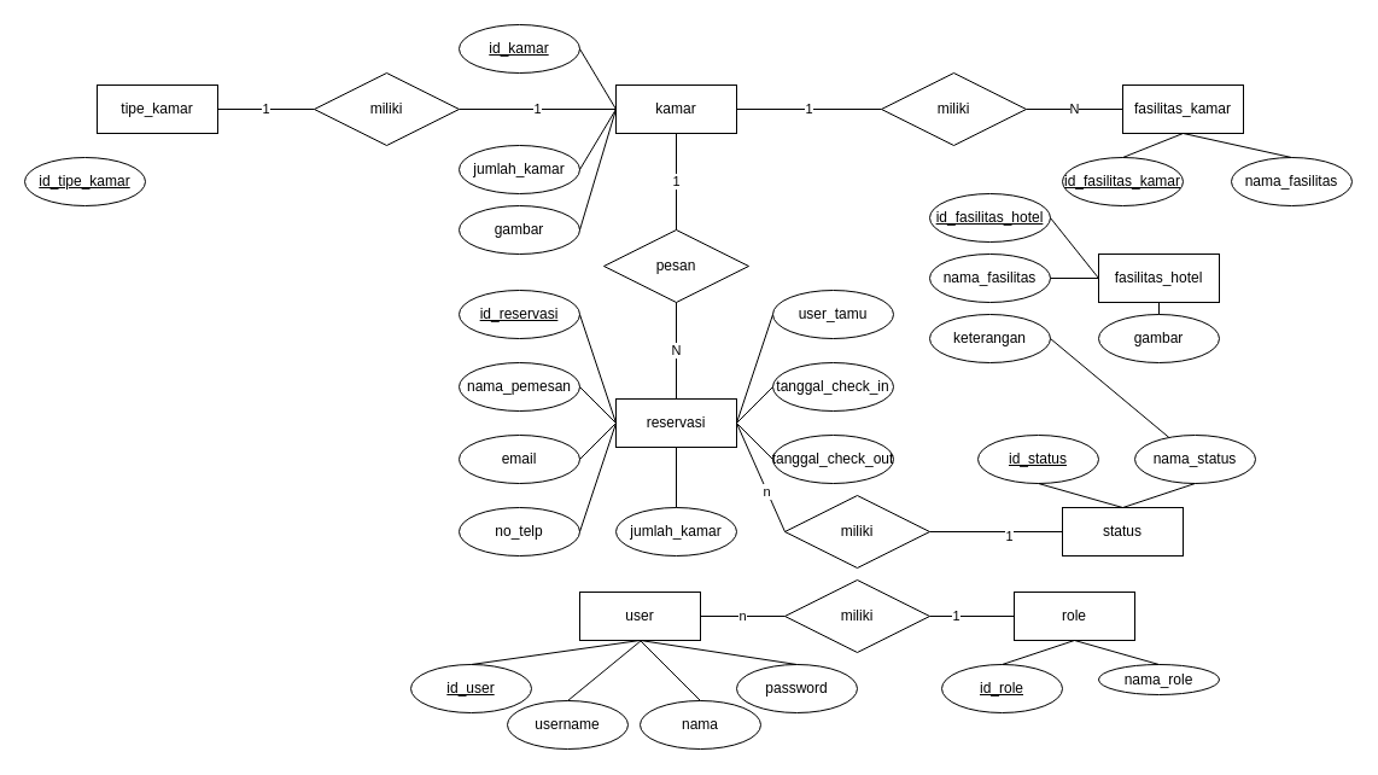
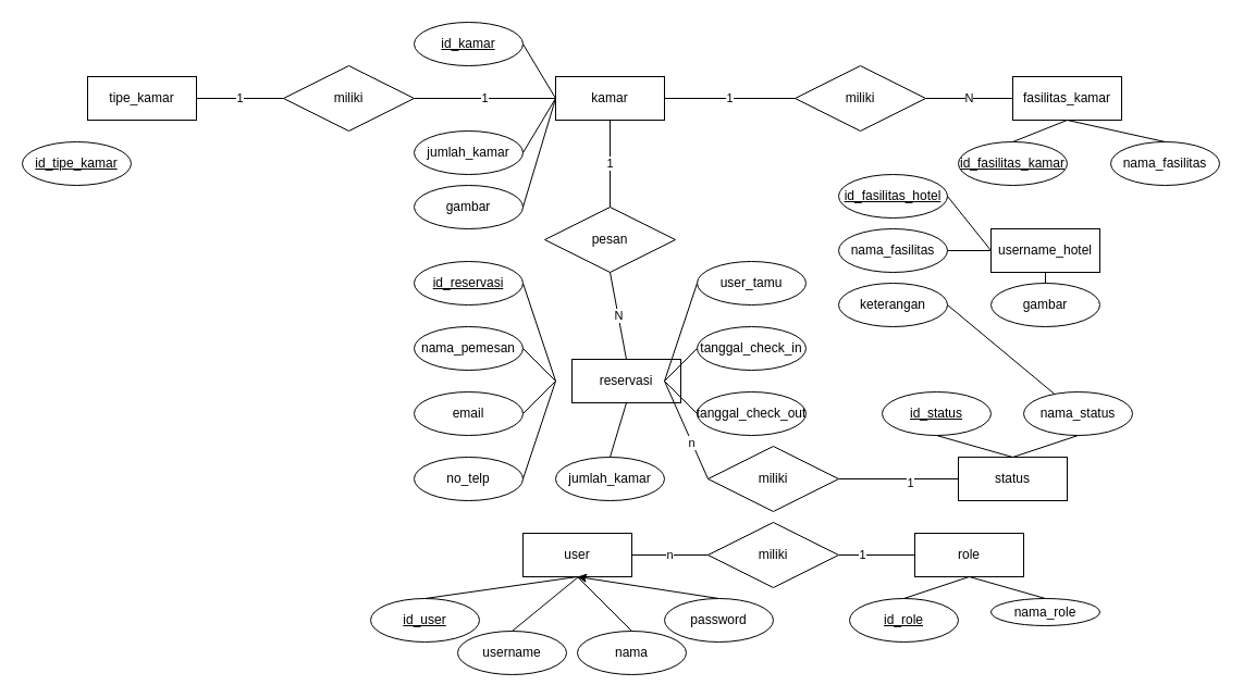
- <mxCell id="23" value="fasilitas_hotel" style="whiteSpace=wrap;html=1;align=center;" parent="1" vertex="1"><mxGeometry x="910" y="210" width="100" height="40" as="geometry" /></mxCell>
+ <mxCell id="23" value="username_hotel" style="whiteSpace=wrap;html=1;align=center;" parent="1" vertex="1"><mxGeometry x="910" y="210" width="100" height="40" as="geometry" /></mxCell>
- <mxCell id="32" value="reservasi" style="whiteSpace=wrap;html=1;align=center;" parent="1" vertex="1"><mxGeometry x="510" y="330" width="100" height="40" as="geometry" /></mxCell>
+ <mxCell id="32" value="reservasi" style="whiteSpace=wrap;html=1;align=center;" parent="1" vertex="1"><mxGeometry x="525" y="330" width="100" height="40" as="geometry" /></mxCell>
- <mxCell id="6" value="" style="endArrow=none;html=1;rounded=0;entryX=0.5;entryY=1;entryDx=0;entryDy=0;exitX=0.5;exitY=0;exitDx=0;exitDy=0;" parent="1" source="5" target="2" edge="1"><mxGeometry width="50" height="50" relative="1" as="geometry"><mxPoint x="730" y="620" as="sourcePoint" /><mxPoint x="780" y="570" as="targetPoint" /></mxGeometry></mxCell>
+ <mxCell id="6" value="" style="endArrow=classic;html=1;rounded=0;entryX=0.5;entryY=1;entryDx=0;entryDy=0;exitX=0.5;exitY=0;exitDx=0;exitDy=0;" parent="1" source="5" target="2" edge="1"><mxGeometry width="50" height="50" relative="1" as="geometry"><mxPoint x="730" y="620" as="sourcePoint" /><mxPoint x="780" y="570" as="targetPoint" /></mxGeometry></mxCell>
